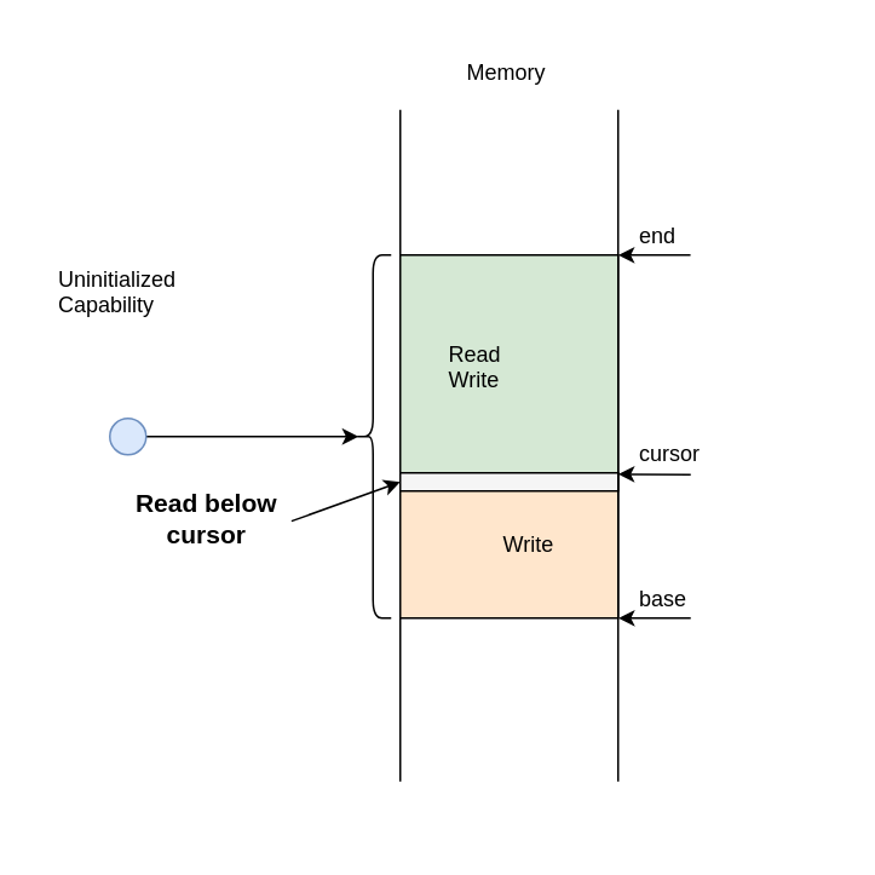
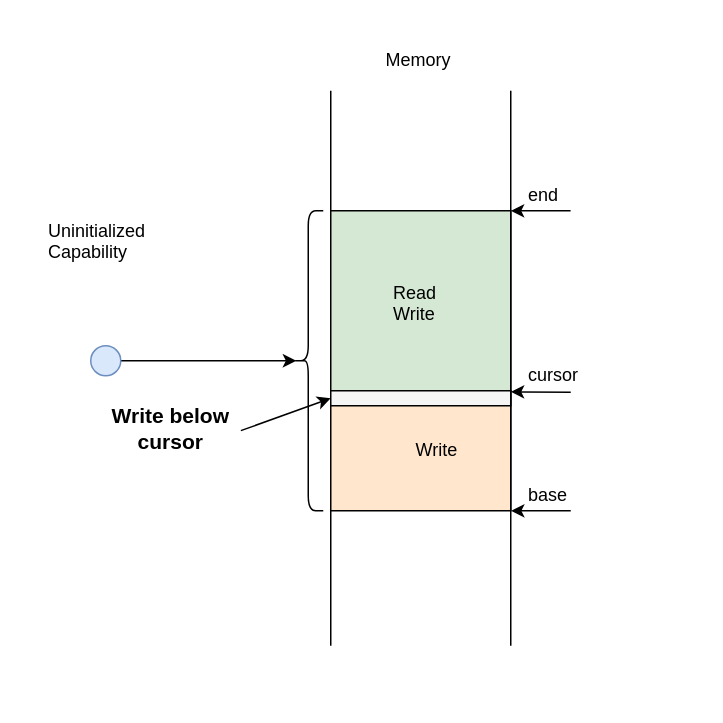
- <mxCell id="13" value="Read&lt;br&gt;Write" style="text;html=1;resizable=0;points=[];autosize=1;align=left;verticalAlign=top;spacingTop=-4;" parent="1" vertex="1"><mxGeometry x="245" y="185" width="40" height="30" as="geometry" /></mxCell>
+ <mxCell id="13" value="Read&lt;br&gt;Write" style="text;html=1;resizable=0;points=[];autosize=1;align=left;verticalAlign=top;spacingTop=-4;" parent="1" vertex="1"><mxGeometry x="260" y="185" width="40" height="30" as="geometry" /></mxCell>
- <mxCell id="21" value="Read below&lt;br style=&quot;font-size: 14px;&quot;&gt;cursor" style="text;html=1;align=center;verticalAlign=middle;resizable=0;points=[];autosize=1;fontSize=14;fontStyle=1" vertex="1" parent="1"><mxGeometry x="68" y="265" width="90" height="40" as="geometry" /></mxCell>
+ <mxCell id="21" value="Write below&lt;br style=&quot;font-size: 14px;&quot;&gt;cursor" style="text;html=1;align=center;verticalAlign=middle;resizable=0;points=[];autosize=1;fontSize=14;fontStyle=1" vertex="1" parent="1"><mxGeometry x="68" y="265" width="90" height="40" as="geometry" /></mxCell>
